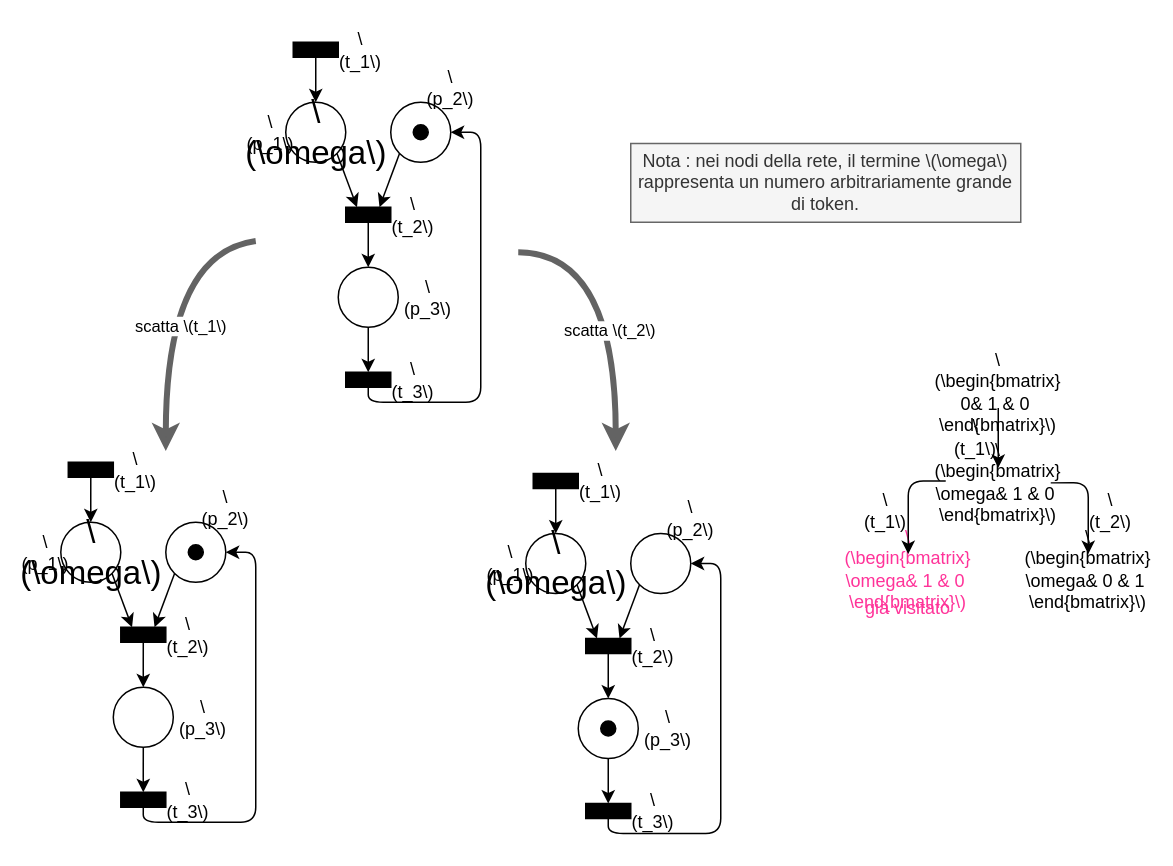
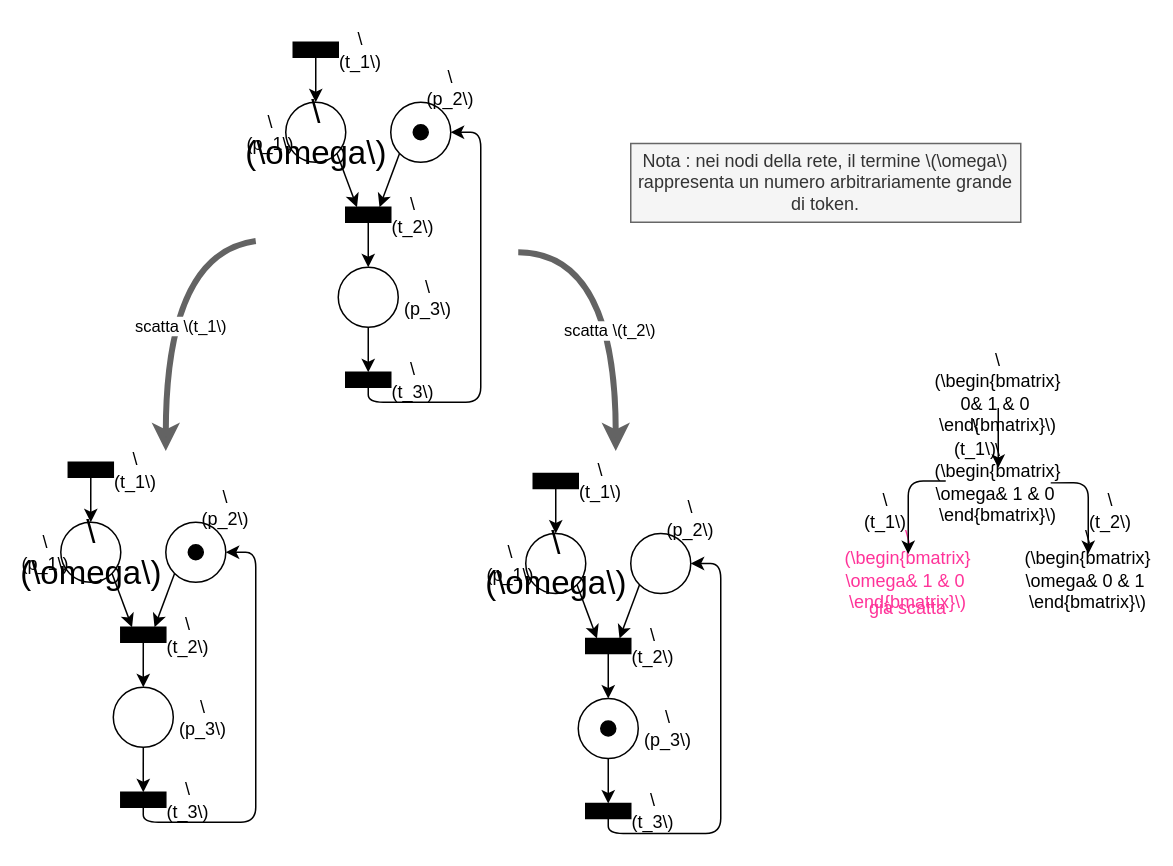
- <mxCell id="73" value="già visitato" style="text;html=1;align=center;verticalAlign=middle;whiteSpace=wrap;rounded=0;fontColor=#FF3399;" vertex="1" parent="1"><mxGeometry x="570" y="395" width="70" height="20" as="geometry" /></mxCell>
+ <mxCell id="73" value="già scatta" style="text;html=1;align=center;verticalAlign=middle;whiteSpace=wrap;rounded=0;fontColor=#FF3399;" vertex="1" parent="1"><mxGeometry x="570" y="395" width="70" height="20" as="geometry" /></mxCell>
